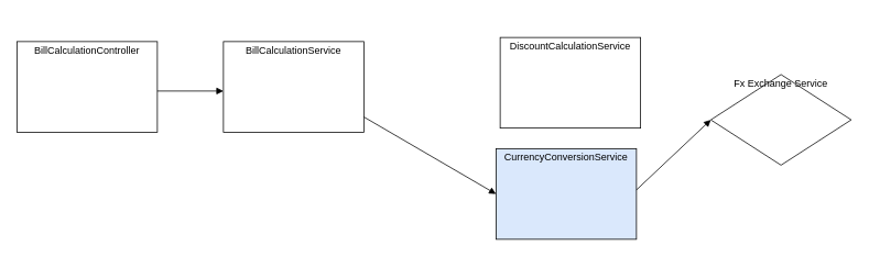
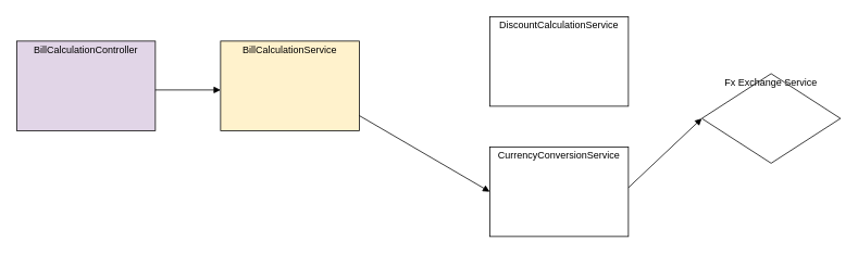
- <mxCell id="5" value="&lt;p style=&quot;margin:0px;margin-top:4px;text-align:center;&quot;&gt;DiscountCalculationService&lt;br&gt;&lt;/p&gt;" style="verticalAlign=top;align=left;overflow=fill;html=1;whiteSpace=wrap;" vertex="1" parent="1"><mxGeometry x="605" y="45" width="170" height="110" as="geometry" /></mxCell>
+ <mxCell id="5" value="&lt;p style=&quot;margin:0px;margin-top:4px;text-align:center;&quot;&gt;DiscountCalculationService&lt;br&gt;&lt;/p&gt;" style="verticalAlign=top;align=left;overflow=fill;html=1;whiteSpace=wrap;" vertex="1" parent="1"><mxGeometry x="600" y="20" width="170" height="110" as="geometry" /></mxCell>
- <mxCell id="2" value="&lt;p style=&quot;margin:0px;margin-top:4px;text-align:center;&quot;&gt;BillCalculationController&lt;br&gt;&lt;/p&gt;" style="verticalAlign=top;align=left;overflow=fill;html=1;whiteSpace=wrap;" vertex="1" parent="1"><mxGeometry x="20" y="50" width="170" height="110" as="geometry" /></mxCell>
+ <mxCell id="2" value="&lt;p style=&quot;margin:0px;margin-top:4px;text-align:center;&quot;&gt;BillCalculationController&lt;br&gt;&lt;/p&gt;" style="verticalAlign=top;align=left;overflow=fill;html=1;whiteSpace=wrap;fillColor=#e1d5e7;" vertex="1" parent="1"><mxGeometry x="20" y="50" width="170" height="110" as="geometry" /></mxCell>
- <mxCell id="4" value="&lt;p style=&quot;margin:0px;margin-top:4px;text-align:center;&quot;&gt;BillCalculationService&lt;br&gt;&lt;/p&gt;" style="verticalAlign=top;align=left;overflow=fill;html=1;whiteSpace=wrap;" vertex="1" parent="1"><mxGeometry x="270" y="50" width="170" height="110" as="geometry" /></mxCell>
+ <mxCell id="4" value="&lt;p style=&quot;margin:0px;margin-top:4px;text-align:center;&quot;&gt;BillCalculationService&lt;br&gt;&lt;/p&gt;" style="verticalAlign=top;align=left;overflow=fill;html=1;whiteSpace=wrap;fillColor=#fff2cc;" vertex="1" parent="1"><mxGeometry x="270" y="50" width="170" height="110" as="geometry" /></mxCell>
- <mxCell id="6" value="&lt;p style=&quot;margin:0px;margin-top:4px;text-align:center;&quot;&gt;CurrencyConversionService&lt;br&gt;&lt;/p&gt;" style="verticalAlign=top;align=left;overflow=fill;html=1;whiteSpace=wrap;fillColor=#dae8fc;" vertex="1" parent="1"><mxGeometry x="600" y="180" width="170" height="110" as="geometry" /></mxCell>
+ <mxCell id="6" value="&lt;p style=&quot;margin:0px;margin-top:4px;text-align:center;&quot;&gt;CurrencyConversionService&lt;br&gt;&lt;/p&gt;" style="verticalAlign=top;align=left;overflow=fill;html=1;whiteSpace=wrap;" vertex="1" parent="1"><mxGeometry x="600" y="180" width="170" height="110" as="geometry" /></mxCell>
